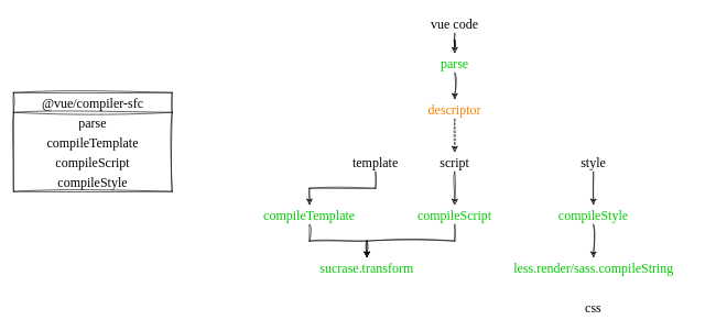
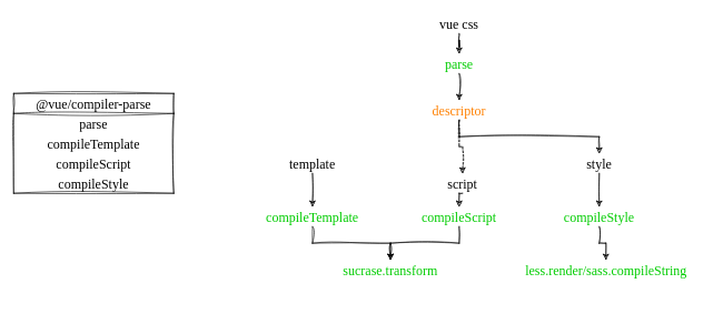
- <mxCell id="3" value="&lt;font face=&quot;Comic Sans MS&quot;&gt;vue code&lt;/font&gt;" style="text;html=1;strokeColor=none;fillColor=none;align=center;verticalAlign=middle;whiteSpace=wrap;rounded=0;fontSize=20;fontFamily=Architects Daughter;" vertex="1" parent="1"><mxGeometry x="640" y="20" width="96" height="30" as="geometry" /></mxCell>
+ <mxCell id="3" value="&lt;font face=&quot;Comic Sans MS&quot;&gt;vue css&lt;/font&gt;" style="text;html=1;strokeColor=none;fillColor=none;align=center;verticalAlign=middle;whiteSpace=wrap;rounded=0;fontSize=20;fontFamily=Architects Daughter;" vertex="1" parent="1"><mxGeometry x="640" y="20" width="96" height="30" as="geometry" /></mxCell>
- <mxCell id="4" value="&lt;font face=&quot;Comic Sans MS&quot;&gt;@vue/compiler-sfc&lt;/font&gt;" style="swimlane;fontStyle=0;childLayout=stackLayout;horizontal=1;startSize=30;horizontalStack=0;resizeParent=1;resizeParentMax=0;resizeLast=0;collapsible=1;marginBottom=0;whiteSpace=wrap;html=1;sketch=1;hachureGap=4;jiggle=2;curveFitting=1;fontFamily=Architects Daughter;fontSource=https%3A%2F%2Ffonts.googleapis.com%2Fcss%3Ffamily%3DArchitects%2BDaughter;fontSize=20;" vertex="1" parent="1"><mxGeometry x="20" y="140" width="240" height="150" as="geometry"><mxRectangle x="-50" y="190" width="80" height="40" as="alternateBounds" /></mxGeometry></mxCell>
+ <mxCell id="4" value="&lt;font face=&quot;Comic Sans MS&quot;&gt;@vue/compiler-parse&lt;/font&gt;" style="swimlane;fontStyle=0;childLayout=stackLayout;horizontal=1;startSize=30;horizontalStack=0;resizeParent=1;resizeParentMax=0;resizeLast=0;collapsible=1;marginBottom=0;whiteSpace=wrap;html=1;sketch=1;hachureGap=4;jiggle=2;curveFitting=1;fontFamily=Architects Daughter;fontSource=https%3A%2F%2Ffonts.googleapis.com%2Fcss%3Ffamily%3DArchitects%2BDaughter;fontSize=20;" vertex="1" parent="1"><mxGeometry x="20" y="140" width="240" height="150" as="geometry"><mxRectangle x="-50" y="190" width="80" height="40" as="alternateBounds" /></mxGeometry></mxCell>
+ <mxCell id="12" style="edgeStyle=orthogonalEdgeStyle;rounded=0;sketch=1;hachureGap=4;jiggle=2;curveFitting=1;orthogonalLoop=1;jettySize=auto;html=1;exitX=0.5;exitY=1;exitDx=0;exitDy=0;fontFamily=Architects Daughter;fontSource=https%3A%2F%2Ffonts.googleapis.com%2Fcss%3Ffamily%3DArchitects%2BDaughter;fontSize=16;" edge="1" parent="1" source="13" target="19"><mxGeometry relative="1" as="geometry" /></mxCell>
- <mxCell id="15" value="&lt;font face=&quot;Comic Sans MS&quot;&gt;template&lt;/font&gt;" style="text;html=1;strokeColor=none;fillColor=none;align=center;verticalAlign=middle;whiteSpace=wrap;rounded=0;fontSize=20;fontFamily=Architects Daughter;" vertex="1" parent="1"><mxGeometry x="520" y="230" width="96" height="30" as="geometry" /></mxCell>
+ <mxCell id="15" value="&lt;font face=&quot;Comic Sans MS&quot;&gt;template&lt;/font&gt;" style="text;html=1;strokeColor=none;fillColor=none;align=center;verticalAlign=middle;whiteSpace=wrap;rounded=0;fontSize=20;fontFamily=Architects Daughter;" vertex="1" parent="1"><mxGeometry x="420" y="230" width="96" height="30" as="geometry" /></mxCell>
- <mxCell id="17" value="&lt;font face=&quot;Comic Sans MS&quot;&gt;script&lt;/font&gt;" style="text;html=1;strokeColor=none;fillColor=none;align=center;verticalAlign=middle;whiteSpace=wrap;rounded=0;fontSize=20;fontFamily=Architects Daughter;" vertex="1" parent="1"><mxGeometry x="640" y="230" width="96" height="30" as="geometry" /></mxCell>
+ <mxCell id="17" value="&lt;font face=&quot;Comic Sans MS&quot;&gt;script&lt;/font&gt;" style="text;html=1;strokeColor=none;fillColor=none;align=center;verticalAlign=middle;whiteSpace=wrap;rounded=0;fontSize=20;fontFamily=Architects Daughter;" vertex="1" parent="1"><mxGeometry x="645" y="260" width="96" height="30" as="geometry" /></mxCell>
- <mxCell id="26" value="&lt;font color=&quot;#00cc00&quot; face=&quot;Comic Sans MS&quot;&gt;sucrase.transform&lt;/font&gt;" style="text;html=1;strokeColor=none;fillColor=none;align=center;verticalAlign=middle;whiteSpace=wrap;rounded=0;fontSize=20;fontFamily=Architects Daughter;" vertex="1" parent="1"><mxGeometry x="460" y="390" width="190" height="30" as="geometry" /></mxCell>
+ <mxCell id="26" value="&lt;font color=&quot;#00cc00&quot; face=&quot;Comic Sans MS&quot;&gt;sucrase.transform&lt;/font&gt;" style="text;html=1;strokeColor=none;fillColor=none;align=center;verticalAlign=middle;whiteSpace=wrap;rounded=0;fontSize=20;fontFamily=Architects Daughter;" vertex="1" parent="1"><mxGeometry x="490" y="390" width="190" height="30" as="geometry" /></mxCell>
- <mxCell id="27" value="&lt;font color=&quot;#00cc00&quot; face=&quot;Comic Sans MS&quot;&gt;less.render/sass.compileString&lt;/font&gt;" style="text;html=1;strokeColor=none;fillColor=none;align=center;verticalAlign=middle;whiteSpace=wrap;rounded=0;fontSize=20;fontFamily=Architects Daughter;" vertex="1" parent="1"><mxGeometry x="734.5" y="390" width="327" height="30" as="geometry" /></mxCell>
+ <mxCell id="27" value="&lt;font color=&quot;#00cc00&quot; face=&quot;Comic Sans MS&quot;&gt;less.render/sass.compileString&lt;/font&gt;" style="text;html=1;strokeColor=none;fillColor=none;align=center;verticalAlign=middle;whiteSpace=wrap;rounded=0;fontSize=20;fontFamily=Architects Daughter;" vertex="1" parent="1"><mxGeometry x="744.5" y="390" width="327" height="30" as="geometry" /></mxCell>
- <mxCell id="28" value="&lt;font face=&quot;Comic Sans MS&quot;&gt;css&lt;/font&gt;" style="text;html=1;strokeColor=none;fillColor=none;align=center;verticalAlign=middle;whiteSpace=wrap;rounded=0;fontSize=20;fontFamily=Architects Daughter;" vertex="1" parent="1"><mxGeometry x="850" y="450" width="96" height="30" as="geometry" /></mxCell>
